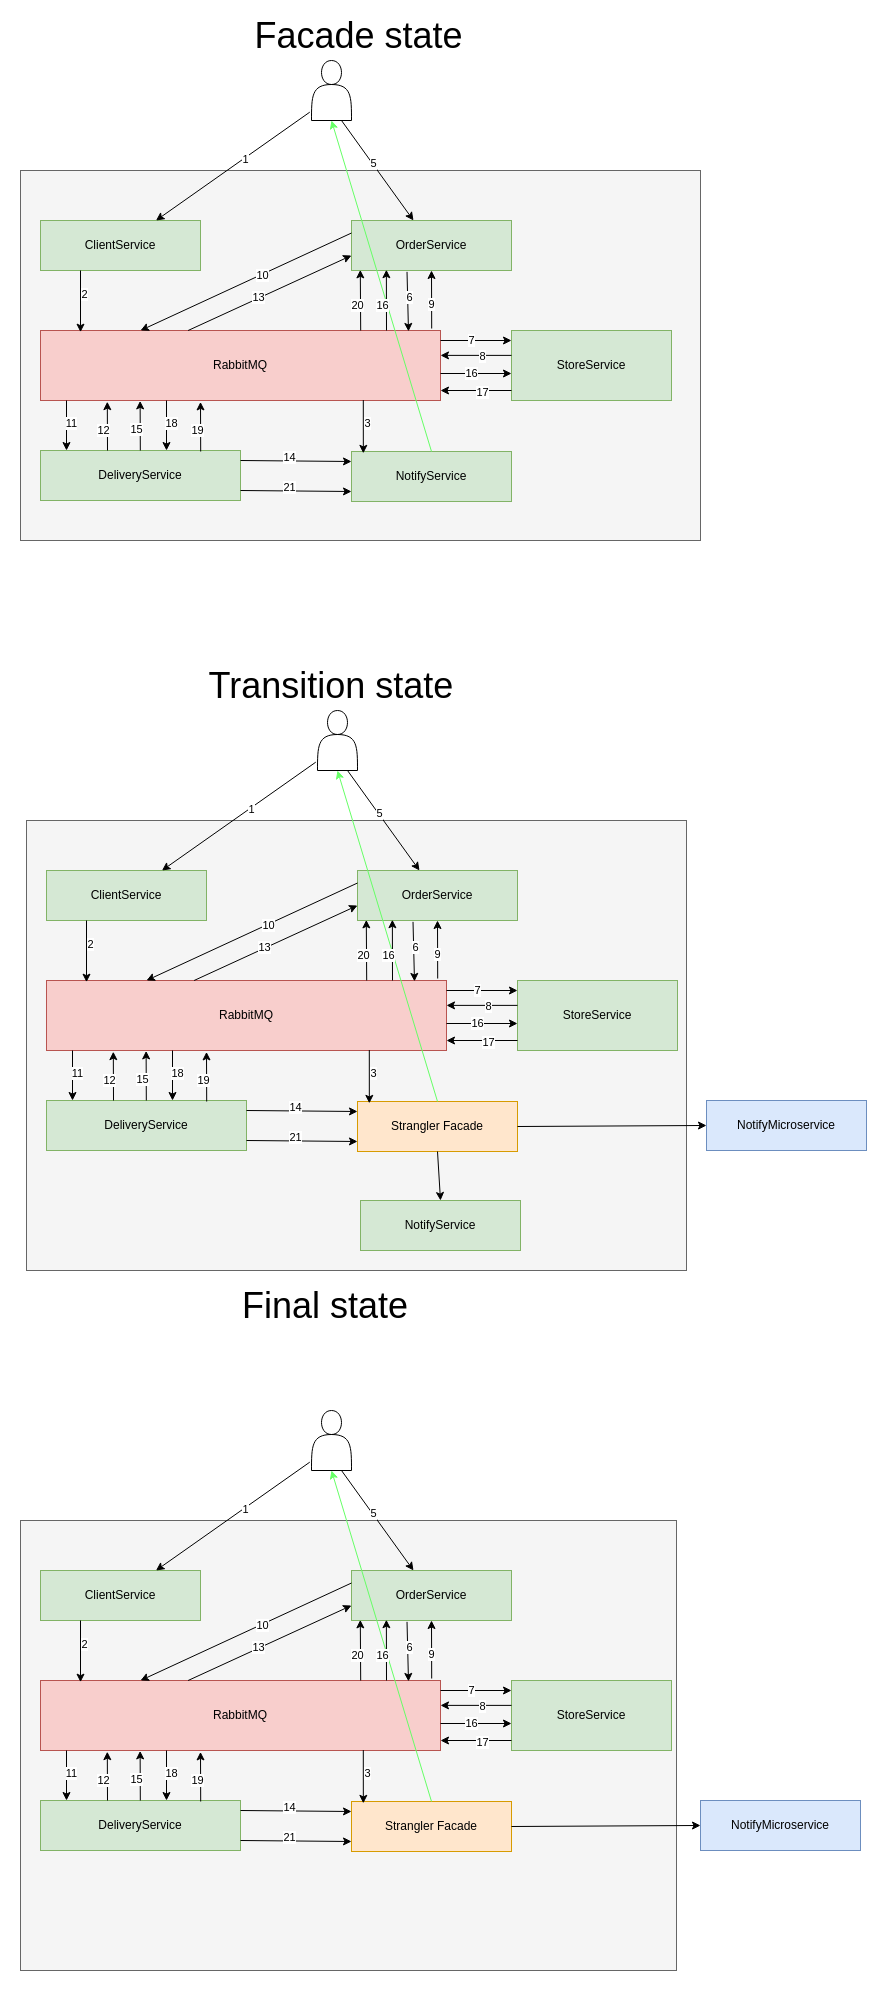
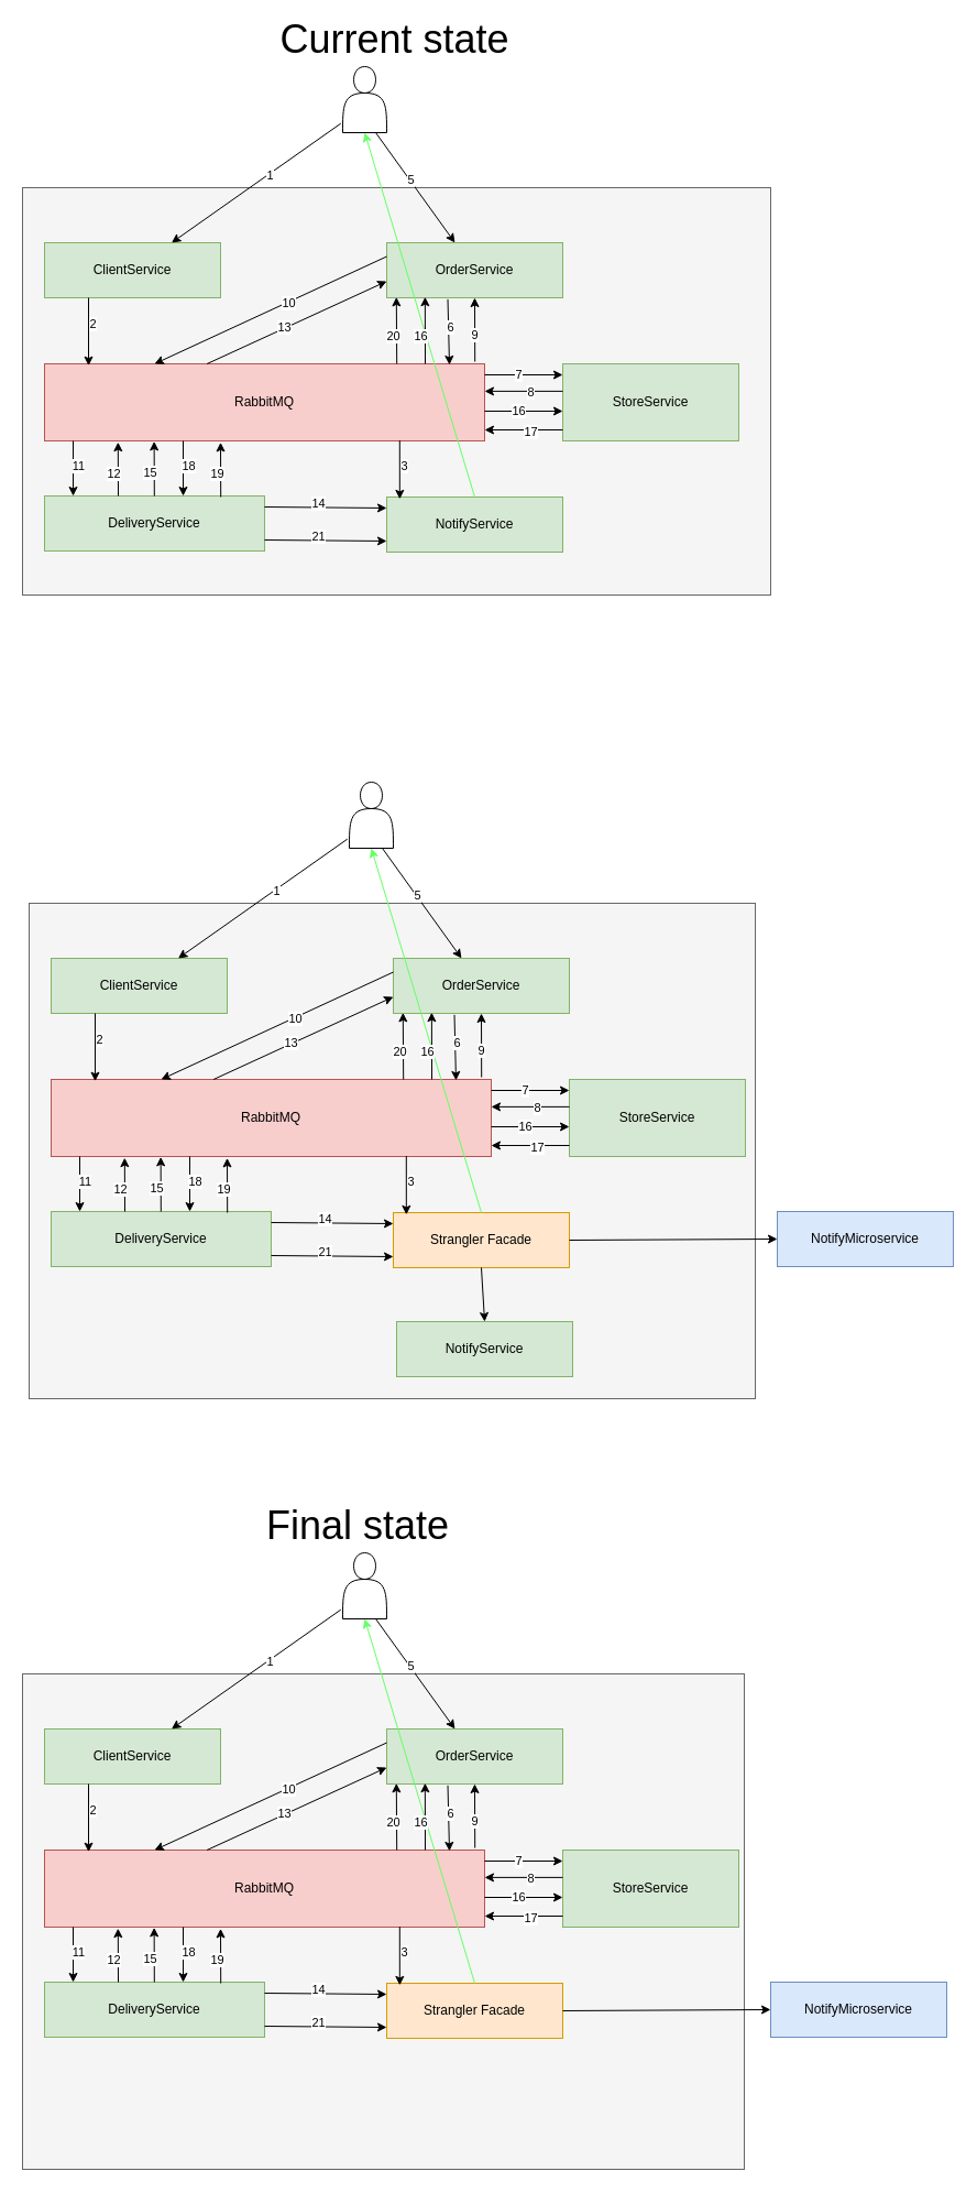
- <mxCell id="53" value="Facade state" style="text;html=1;align=center;verticalAlign=middle;whiteSpace=wrap;rounded=0;fontSize=36;" vertex="1" parent="1"><mxGeometry x="236" y="20" width="245" height="30" as="geometry" /></mxCell>
+ <mxCell id="53" value="Current state" style="text;html=1;align=center;verticalAlign=middle;whiteSpace=wrap;rounded=0;fontSize=36;" vertex="1" parent="1"><mxGeometry x="236" y="20" width="245" height="30" as="geometry" /></mxCell>
- <mxCell id="105" value="Transition state" style="text;html=1;align=center;verticalAlign=middle;whiteSpace=wrap;rounded=0;fontSize=36;" vertex="1" parent="1"><mxGeometry x="174" y="670" width="314" height="30" as="geometry" /></mxCell>
- <mxCell id="161" value="Final state" style="text;html=1;align=center;verticalAlign=middle;whiteSpace=wrap;rounded=0;fontSize=36;" vertex="1" parent="1"><mxGeometry x="168" y="1290" width="314" height="30" as="geometry" /></mxCell>
+ <mxCell id="161" value="Final state" style="text;html=1;align=center;verticalAlign=middle;whiteSpace=wrap;rounded=0;fontSize=36;" vertex="1" parent="1"><mxGeometry x="168" y="1370" width="314" height="30" as="geometry" /></mxCell>
